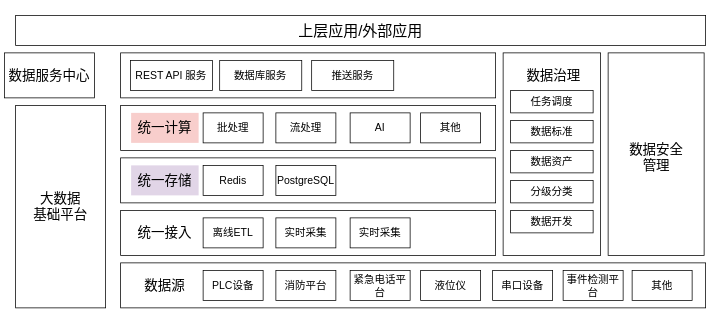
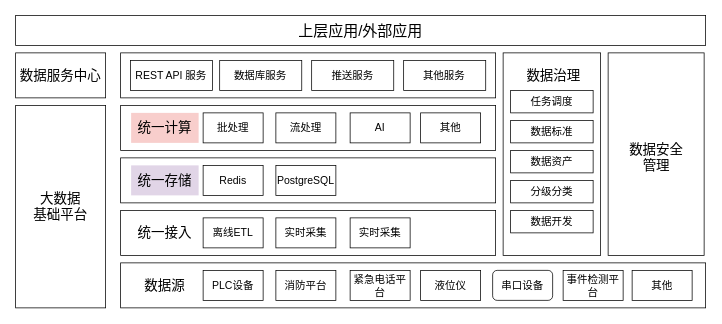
- <mxCell id="3" value="&lt;font style=&quot;font-size: 18px;&quot;&gt;数据服务中心&lt;/font&gt;" style="rounded=0;whiteSpace=wrap;html=1;" vertex="1" parent="1"><mxGeometry x="5" y="70" width="120" height="60" as="geometry" /></mxCell>
+ <mxCell id="3" value="&lt;font style=&quot;font-size: 18px;&quot;&gt;数据服务中心&lt;/font&gt;" style="rounded=0;whiteSpace=wrap;html=1;" vertex="1" parent="1"><mxGeometry x="20" y="70" width="120" height="60" as="geometry" /></mxCell>
+ <mxCell id="34" value="&lt;font style=&quot;font-size: 14px;&quot;&gt;其他服务&lt;/font&gt;" style="rounded=0;whiteSpace=wrap;html=1;" vertex="1" parent="29"><mxGeometry x="377.358" y="10" width="109.434" height="40" as="geometry" /></mxCell>
- <mxCell id="19" value="&lt;font style=&quot;font-size: 14px;&quot;&gt;串口设备&lt;/font&gt;" style="rounded=0;whiteSpace=wrap;html=1;" vertex="1" parent="1"><mxGeometry x="656" y="360" width="80" height="40" as="geometry" /></mxCell>
+ <mxCell id="19" value="&lt;font style=&quot;font-size: 14px;&quot;&gt;串口设备&lt;/font&gt;" style="whiteSpace=wrap;html=1;rounded=1;" vertex="1" parent="1"><mxGeometry x="656" y="360" width="80" height="40" as="geometry" /></mxCell>
